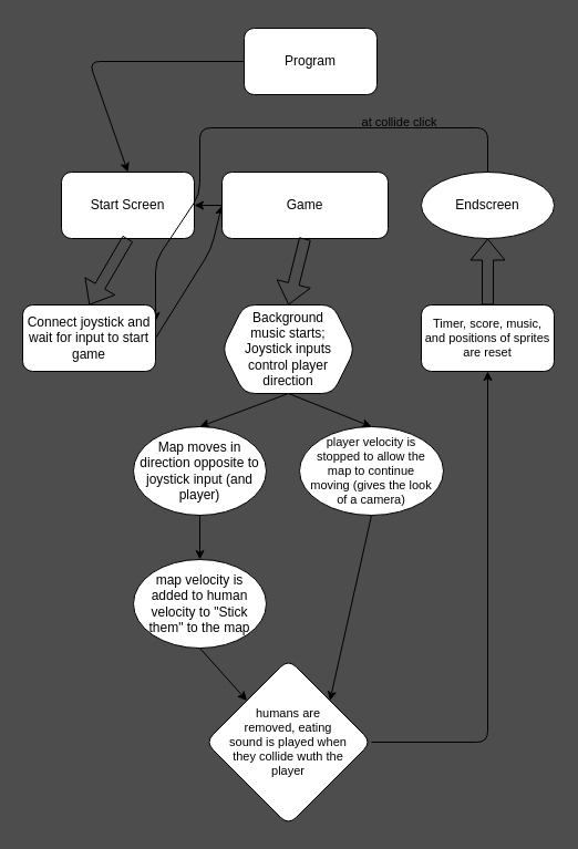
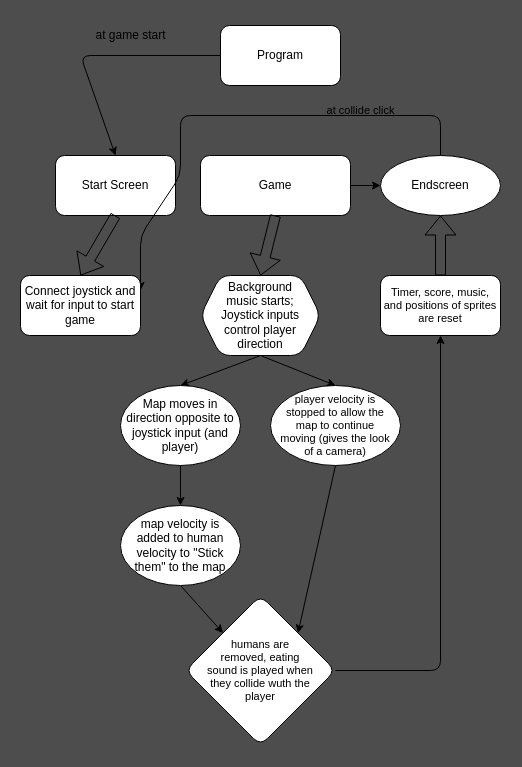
+ <mxCell id="10" value="at game start" style="text;html=1;align=center;verticalAlign=middle;resizable=0;points=[];autosize=1;strokeColor=none;fillColor=none;rounded=1;" parent="1" vertex="1"><mxGeometry x="85" y="20" width="90" height="30" as="geometry" /></mxCell>
- <mxCell id="6" style="edgeStyle=none;html=1;exitX=1;exitY=0.5;exitDx=0;exitDy=0;rounded=1;" parent="1" source="7" target="5" edge="1"><mxGeometry relative="1" as="geometry" /></mxCell>
+ <mxCell id="6" style="edgeStyle=none;html=1;exitX=1;exitY=0.5;exitDx=0;exitDy=0;entryX=0;entryY=0.5;entryDx=0;entryDy=0;rounded=1;" parent="1" source="7" target="9" edge="1"><mxGeometry relative="1" as="geometry" /></mxCell>
- <mxCell id="4" style="edgeStyle=none;html=1;exitX=1;exitY=0.5;exitDx=0;exitDy=0;entryX=0;entryY=0.5;entryDx=0;entryDy=0;rounded=1;" parent="1" source="12" target="7" edge="1"><mxGeometry relative="1" as="geometry"><Array as="points"><mxPoint x="190" y="225" /></Array></mxGeometry></mxCell>
